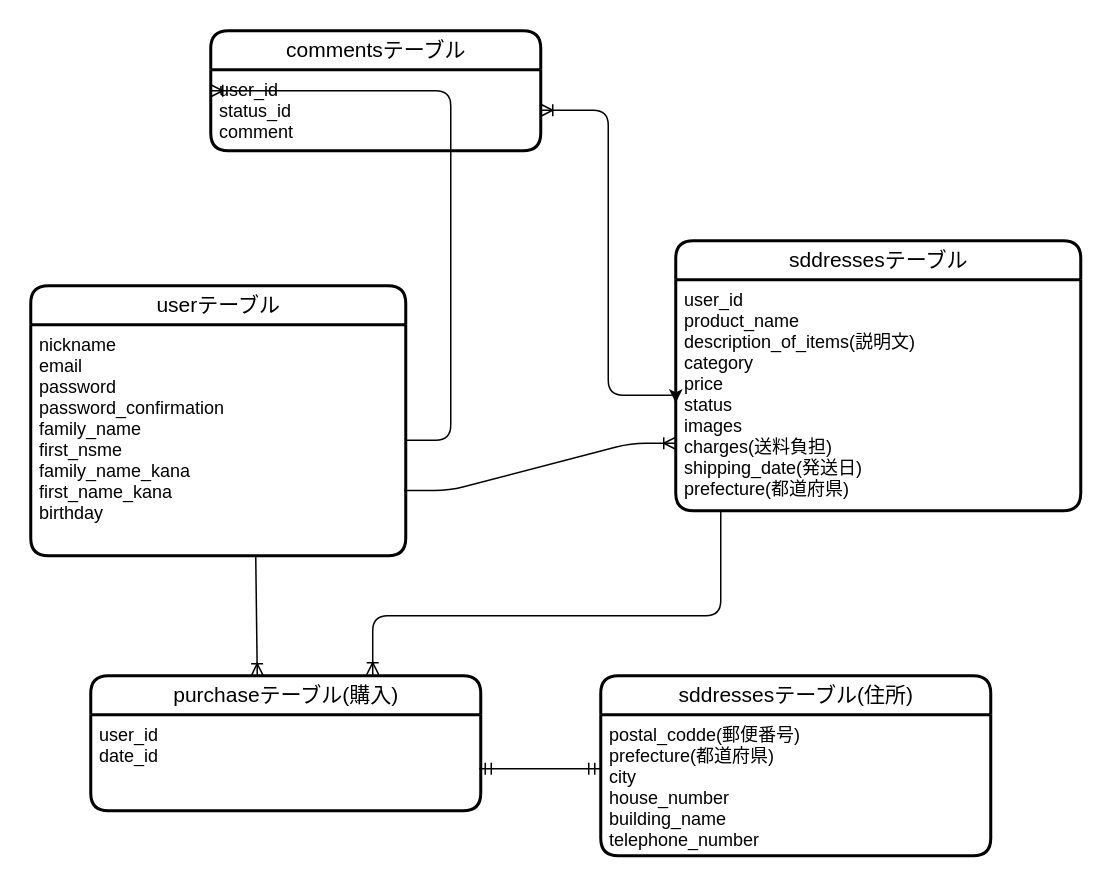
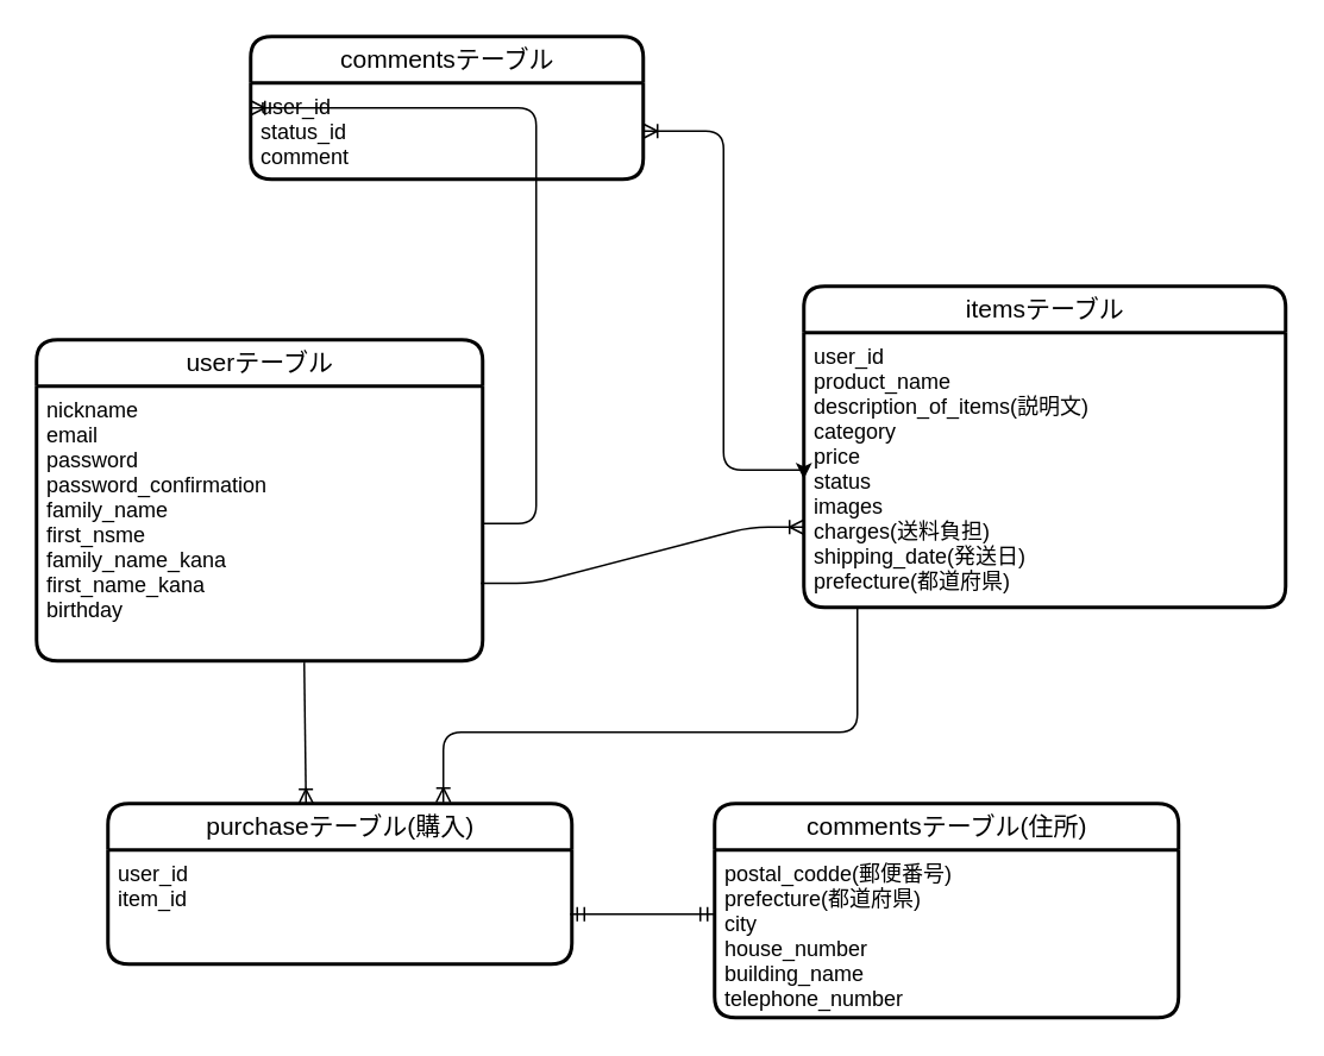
- <mxCell id="4" value="sddressesテーブル" style="swimlane;fontStyle=0;childLayout=stackLayout;horizontal=1;startSize=26;horizontalStack=0;resizeParent=1;resizeParentMax=0;resizeLast=0;collapsible=1;marginBottom=0;align=center;fontSize=14;rounded=1;shadow=0;dashed=0;strokeWidth=2;html=1;" vertex="1" parent="1"><mxGeometry x="450" y="160" width="270" height="180" as="geometry" /></mxCell>
+ <mxCell id="4" value="itemsテーブル" style="swimlane;fontStyle=0;childLayout=stackLayout;horizontal=1;startSize=26;horizontalStack=0;resizeParent=1;resizeParentMax=0;resizeLast=0;collapsible=1;marginBottom=0;align=center;fontSize=14;rounded=1;shadow=0;dashed=0;strokeWidth=2;html=1;" vertex="1" parent="1"><mxGeometry x="450" y="160" width="270" height="180" as="geometry" /></mxCell>
- <mxCell id="13" value="sddressesテーブル(住所)" style="swimlane;fontStyle=0;childLayout=stackLayout;horizontal=1;startSize=26;horizontalStack=0;resizeParent=1;resizeParentMax=0;resizeLast=0;collapsible=1;marginBottom=0;align=center;fontSize=14;rounded=1;shadow=0;dashed=0;strokeWidth=2;html=1;" vertex="1" parent="1"><mxGeometry x="400" y="450" width="260" height="120" as="geometry" /></mxCell>
+ <mxCell id="13" value="commentsテーブル(住所)" style="swimlane;fontStyle=0;childLayout=stackLayout;horizontal=1;startSize=26;horizontalStack=0;resizeParent=1;resizeParentMax=0;resizeLast=0;collapsible=1;marginBottom=0;align=center;fontSize=14;rounded=1;shadow=0;dashed=0;strokeWidth=2;html=1;" vertex="1" parent="1"><mxGeometry x="400" y="450" width="260" height="120" as="geometry" /></mxCell>
- <mxCell id="12" value="user_id&#10;date_id&#10;" style="text;strokeColor=none;fillColor=none;spacingLeft=4;spacingRight=4;overflow=hidden;rotatable=0;points=[[0,0.5],[1,0.5]];portConstraint=eastwest;fontSize=12;" vertex="1" parent="11"><mxGeometry y="26" width="260" height="64" as="geometry" /></mxCell>
+ <mxCell id="12" value="user_id&#10;item_id&#10;" style="text;strokeColor=none;fillColor=none;spacingLeft=4;spacingRight=4;overflow=hidden;rotatable=0;points=[[0,0.5],[1,0.5]];portConstraint=eastwest;fontSize=12;" vertex="1" parent="11"><mxGeometry y="26" width="260" height="64" as="geometry" /></mxCell>
